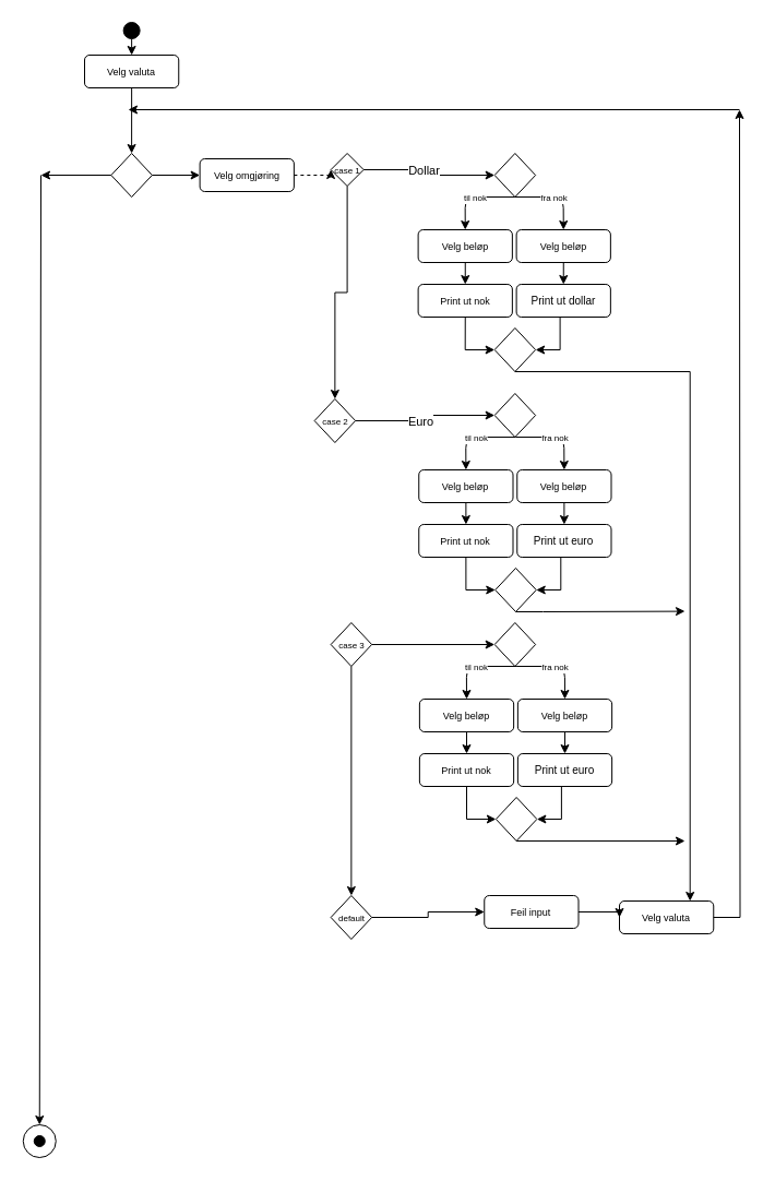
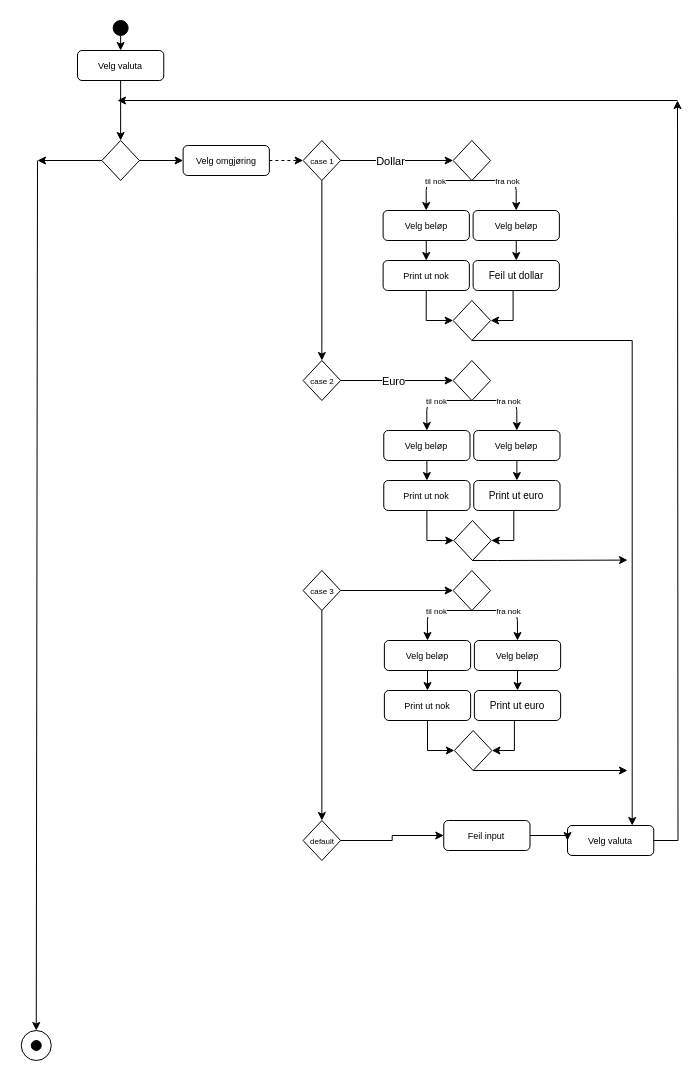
- <mxCell id="11" value="&lt;font style=&quot;font-size: 8px&quot;&gt;case 1&lt;/font&gt;" style="rhombus;whiteSpace=wrap;html=1;fillColor=none;" vertex="1" parent="1"><mxGeometry x="302.62" y="140" width="30" height="30" as="geometry" /></mxCell>
+ <mxCell id="11" value="&lt;font style=&quot;font-size: 8px&quot;&gt;case 1&lt;/font&gt;" style="rhombus;whiteSpace=wrap;html=1;fillColor=none;" vertex="1" parent="1"><mxGeometry x="302.62" y="140" width="37.5" height="40" as="geometry" /></mxCell>
- <mxCell id="34" value="&lt;font size=&quot;1&quot;&gt;Print ut dollar&lt;/font&gt;" style="rounded=1;whiteSpace=wrap;html=1;fillColor=none;" vertex="1" parent="1"><mxGeometry x="472.62" y="260" width="86.25" height="30" as="geometry" /></mxCell>
+ <mxCell id="34" value="&lt;font size=&quot;1&quot;&gt;Feil ut dollar&lt;/font&gt;" style="rounded=1;whiteSpace=wrap;html=1;fillColor=none;" vertex="1" parent="1"><mxGeometry x="472.62" y="260" width="86.25" height="30" as="geometry" /></mxCell>
- <mxCell id="14" value="&lt;font style=&quot;font-size: 8px&quot;&gt;case 2&lt;/font&gt;" style="rhombus;whiteSpace=wrap;html=1;fillColor=none;" vertex="1" parent="1"><mxGeometry x="287.62" y="365" width="37.5" height="40" as="geometry" /></mxCell>
+ <mxCell id="14" value="&lt;font style=&quot;font-size: 8px&quot;&gt;case 2&lt;/font&gt;" style="rhombus;whiteSpace=wrap;html=1;fillColor=none;" vertex="1" parent="1"><mxGeometry x="302.62" y="360" width="37.5" height="40" as="geometry" /></mxCell>
